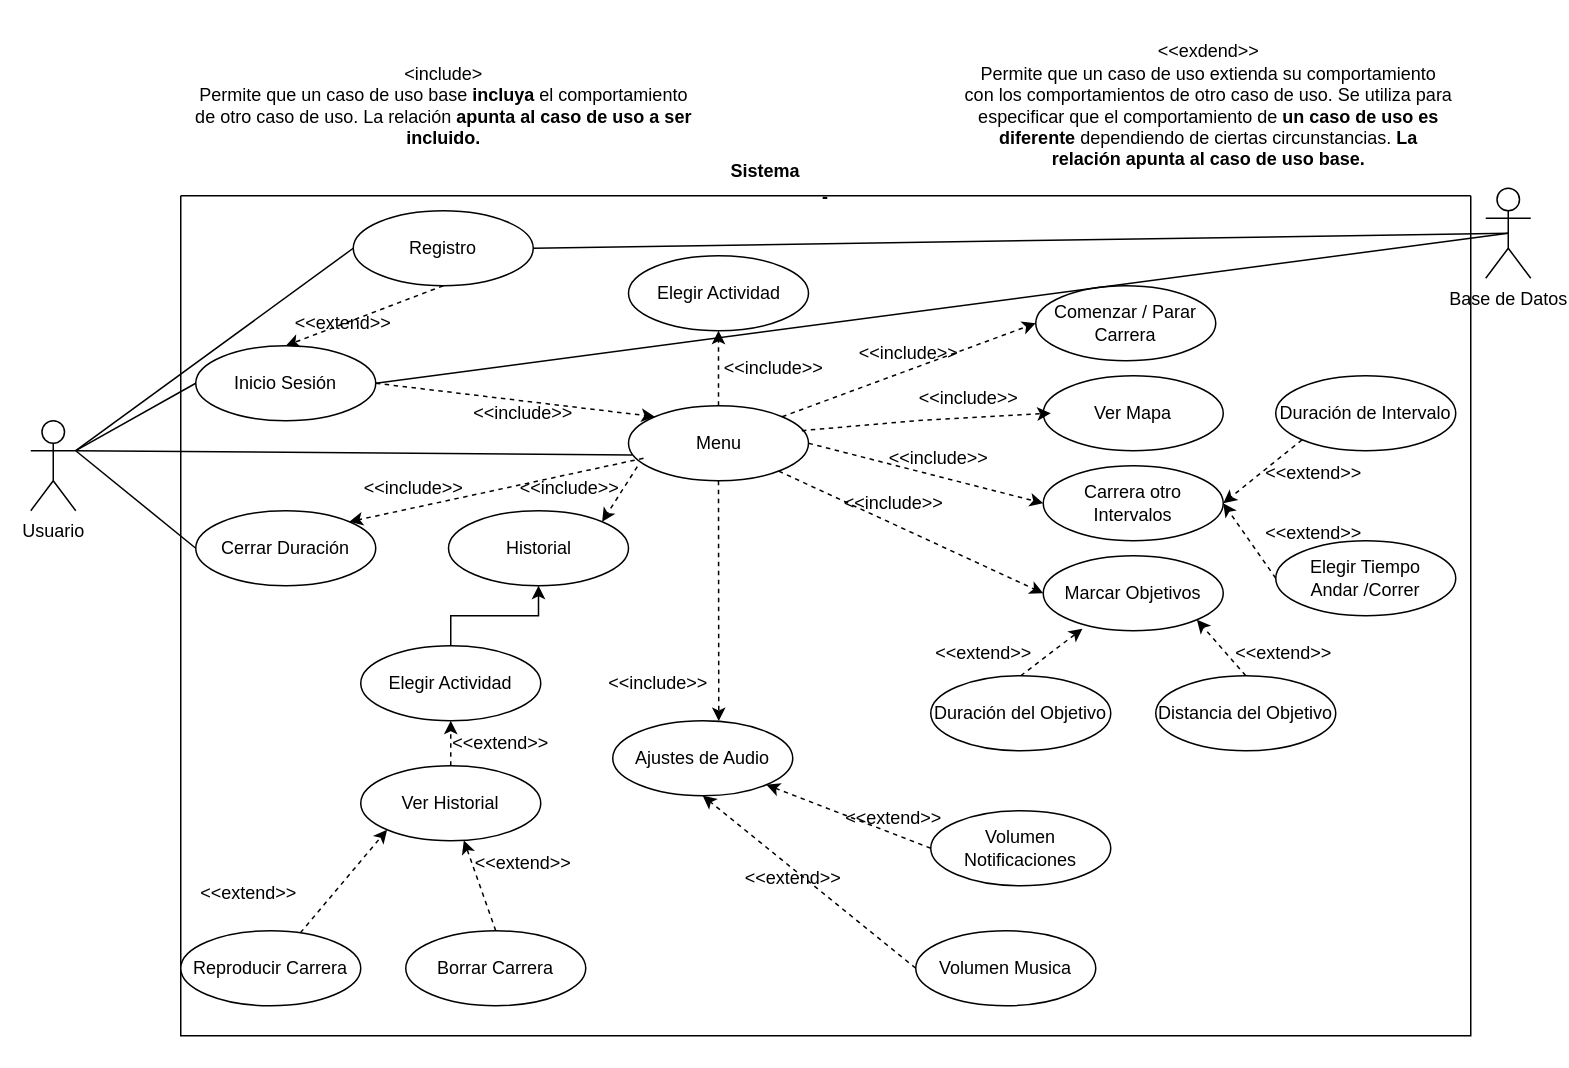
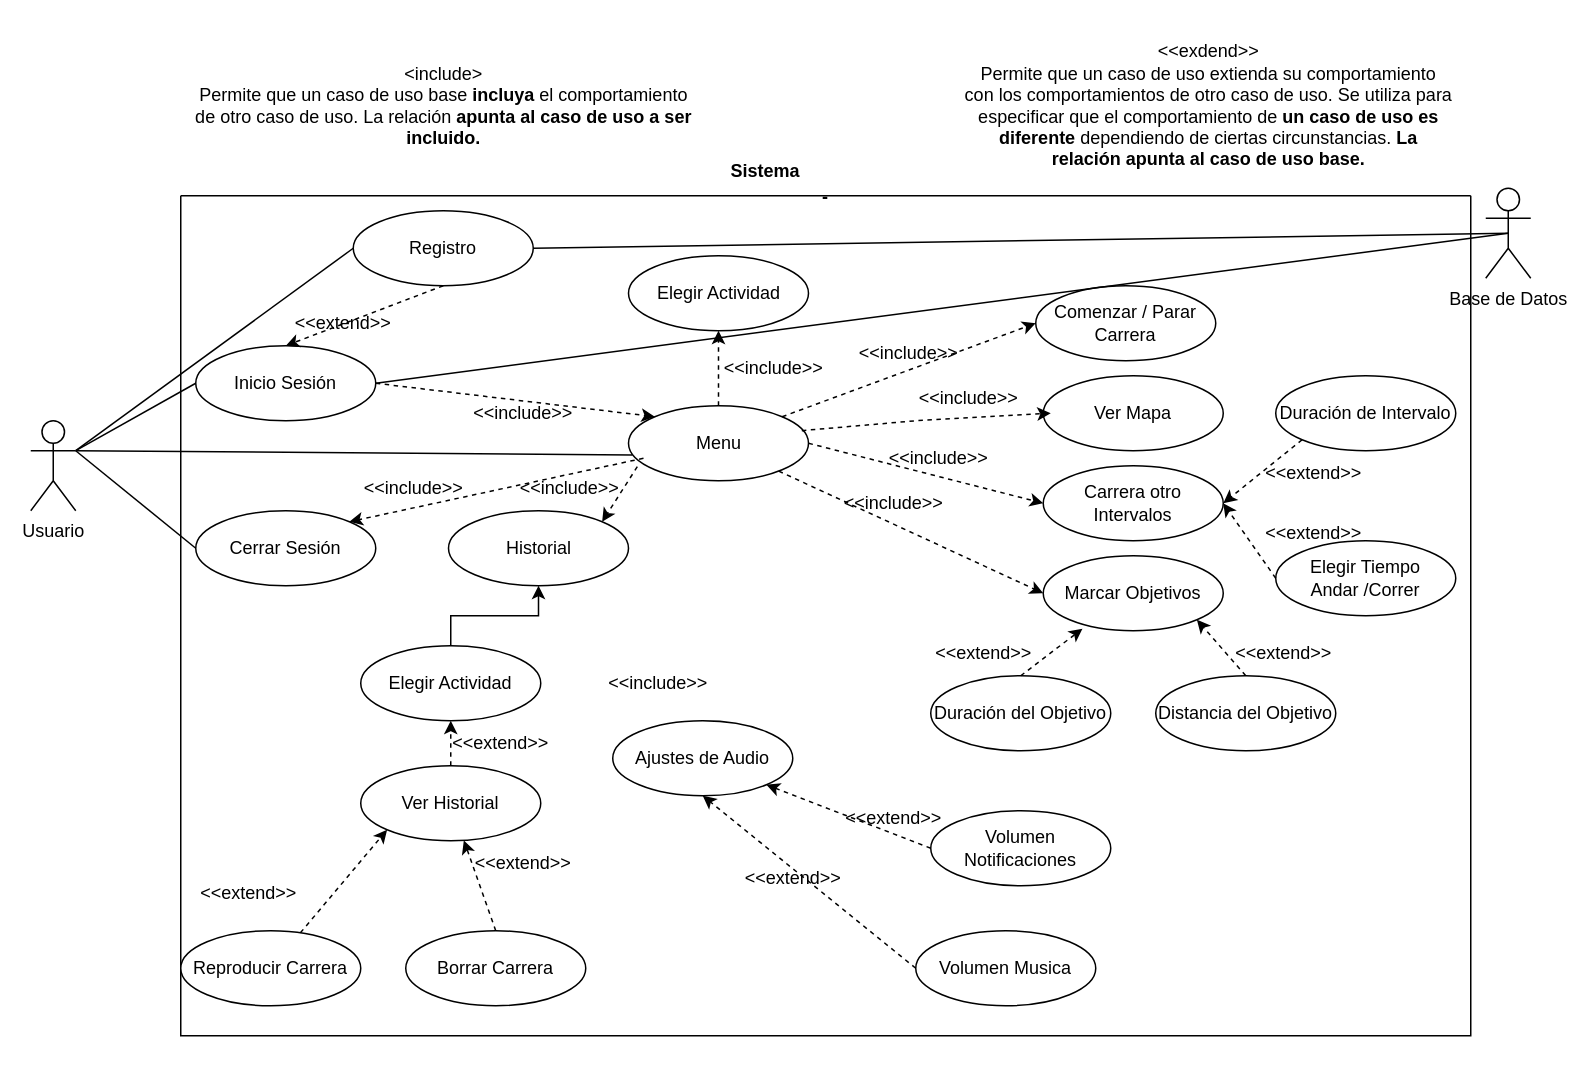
- <mxCell id="57" value="Cerrar Duración" style="ellipse;whiteSpace=wrap;html=1;" parent="2" vertex="1"><mxGeometry x="10" y="210" width="120" height="50" as="geometry" /></mxCell>
+ <mxCell id="57" value="Cerrar Sesión" style="ellipse;whiteSpace=wrap;html=1;" parent="2" vertex="1"><mxGeometry x="10" y="210" width="120" height="50" as="geometry" /></mxCell>
- <mxCell id="24" value="" style="edgeStyle=none;orthogonalLoop=1;jettySize=auto;html=1;rounded=0;dashed=1;entryX=0.589;entryY=0.004;entryDx=0;entryDy=0;entryPerimeter=0;" parent="2" source="16" target="23" edge="1"><mxGeometry width="80" relative="1" as="geometry"><mxPoint x="-348.2" y="5.38" as="sourcePoint" /><mxPoint x="428.5" y="215" as="targetPoint" /><Array as="points" /></mxGeometry></mxCell>
